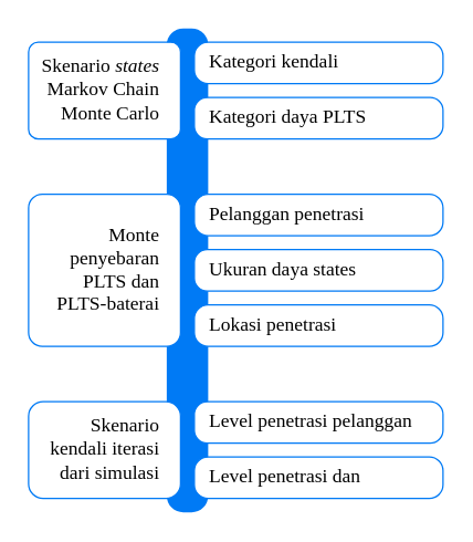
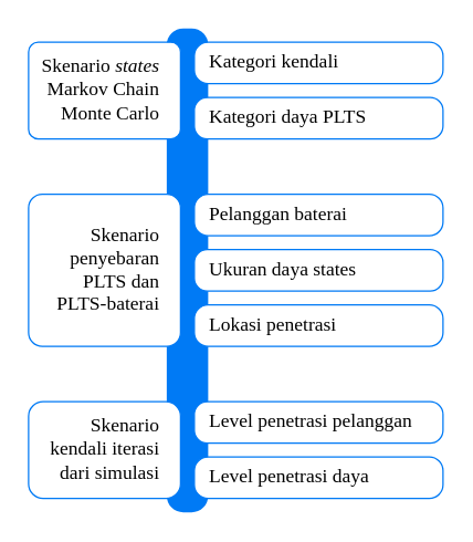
- <mxCell id="9" value="Pelanggan penetrasi" style="rounded=1;whiteSpace=wrap;html=1;strokeColor=#007AF5;strokeWidth=1;fillColor=#ffffff;fontFamily=Times New Roman;fontSize=14;arcSize=33;align=left;spacing=11;" vertex="1" parent="1"><mxGeometry x="140" y="140" width="180" height="30" as="geometry" /></mxCell>
+ <mxCell id="9" value="Pelanggan baterai" style="rounded=1;whiteSpace=wrap;html=1;strokeColor=#007AF5;strokeWidth=1;fillColor=#ffffff;fontFamily=Times New Roman;fontSize=14;arcSize=33;align=left;spacing=11;" vertex="1" parent="1"><mxGeometry x="140" y="140" width="180" height="30" as="geometry" /></mxCell>
- <mxCell id="4" value="Monte penyebaran&lt;br&gt;PLTS dan&lt;br&gt;PLTS-baterai" style="rounded=1;whiteSpace=wrap;html=1;strokeColor=#007AF5;strokeWidth=1;fillColor=#ffffff;fontFamily=Times New Roman;fontSize=14;arcSize=9;align=right;spacing=15;" vertex="1" parent="1"><mxGeometry x="20" y="140" width="110" height="110" as="geometry" /></mxCell>
+ <mxCell id="4" value="Skenario penyebaran&lt;br&gt;PLTS dan&lt;br&gt;PLTS-baterai" style="rounded=1;whiteSpace=wrap;html=1;strokeColor=#007AF5;strokeWidth=1;fillColor=#ffffff;fontFamily=Times New Roman;fontSize=14;arcSize=9;align=right;spacing=15;" vertex="1" parent="1"><mxGeometry x="20" y="140" width="110" height="110" as="geometry" /></mxCell>
- <mxCell id="12" value="Level penetrasi dan" style="rounded=1;whiteSpace=wrap;html=1;strokeColor=#007AF5;strokeWidth=1;fillColor=#ffffff;fontFamily=Times New Roman;fontSize=14;arcSize=33;align=left;spacing=11;" vertex="1" parent="1"><mxGeometry x="140" y="330" width="180" height="30" as="geometry" /></mxCell>
+ <mxCell id="12" value="Level penetrasi daya" style="rounded=1;whiteSpace=wrap;html=1;strokeColor=#007AF5;strokeWidth=1;fillColor=#ffffff;fontFamily=Times New Roman;fontSize=14;arcSize=33;align=left;spacing=11;" vertex="1" parent="1"><mxGeometry x="140" y="330" width="180" height="30" as="geometry" /></mxCell>
